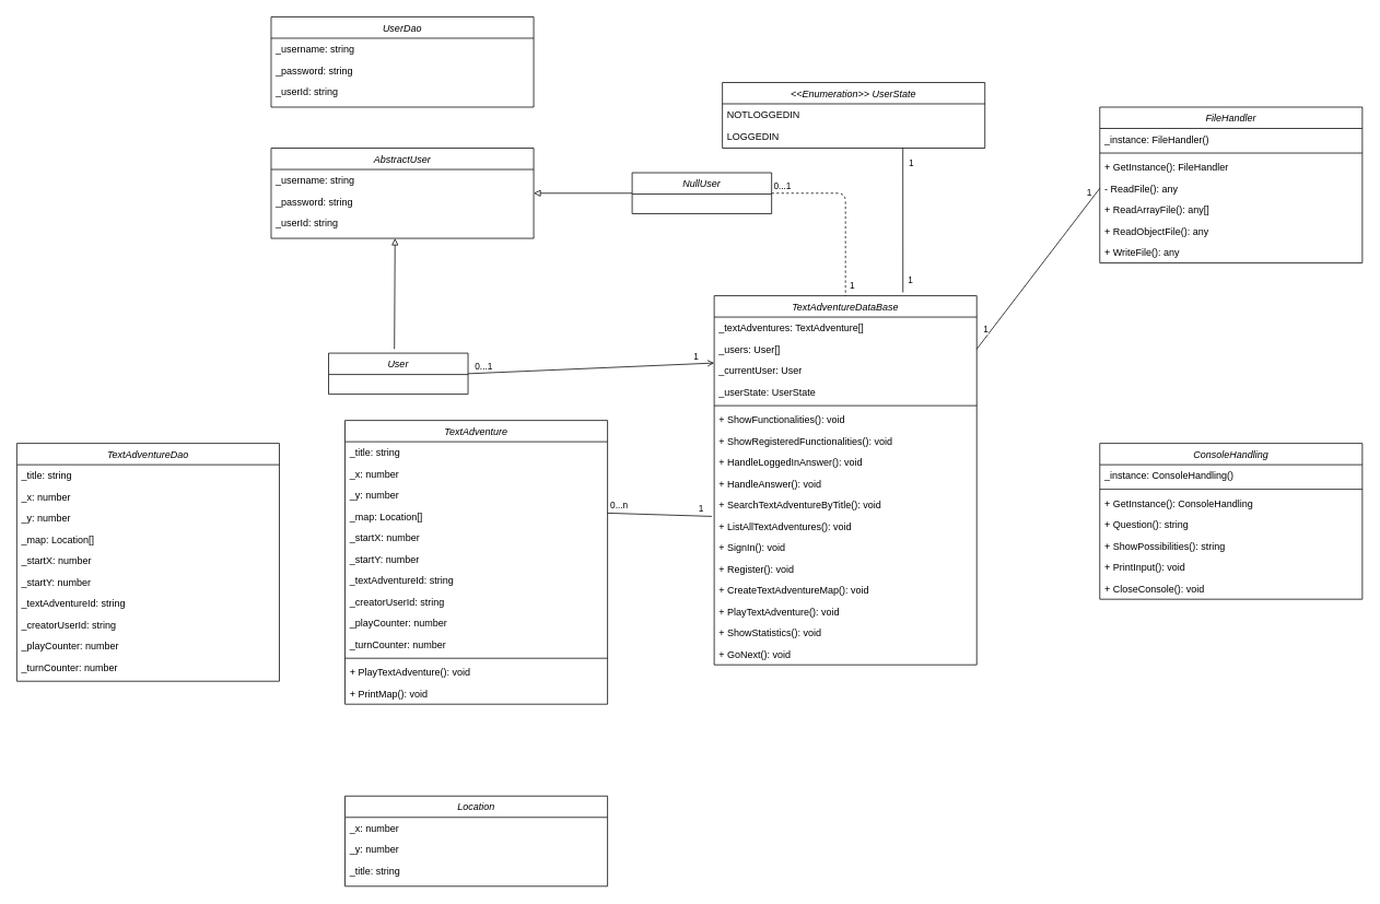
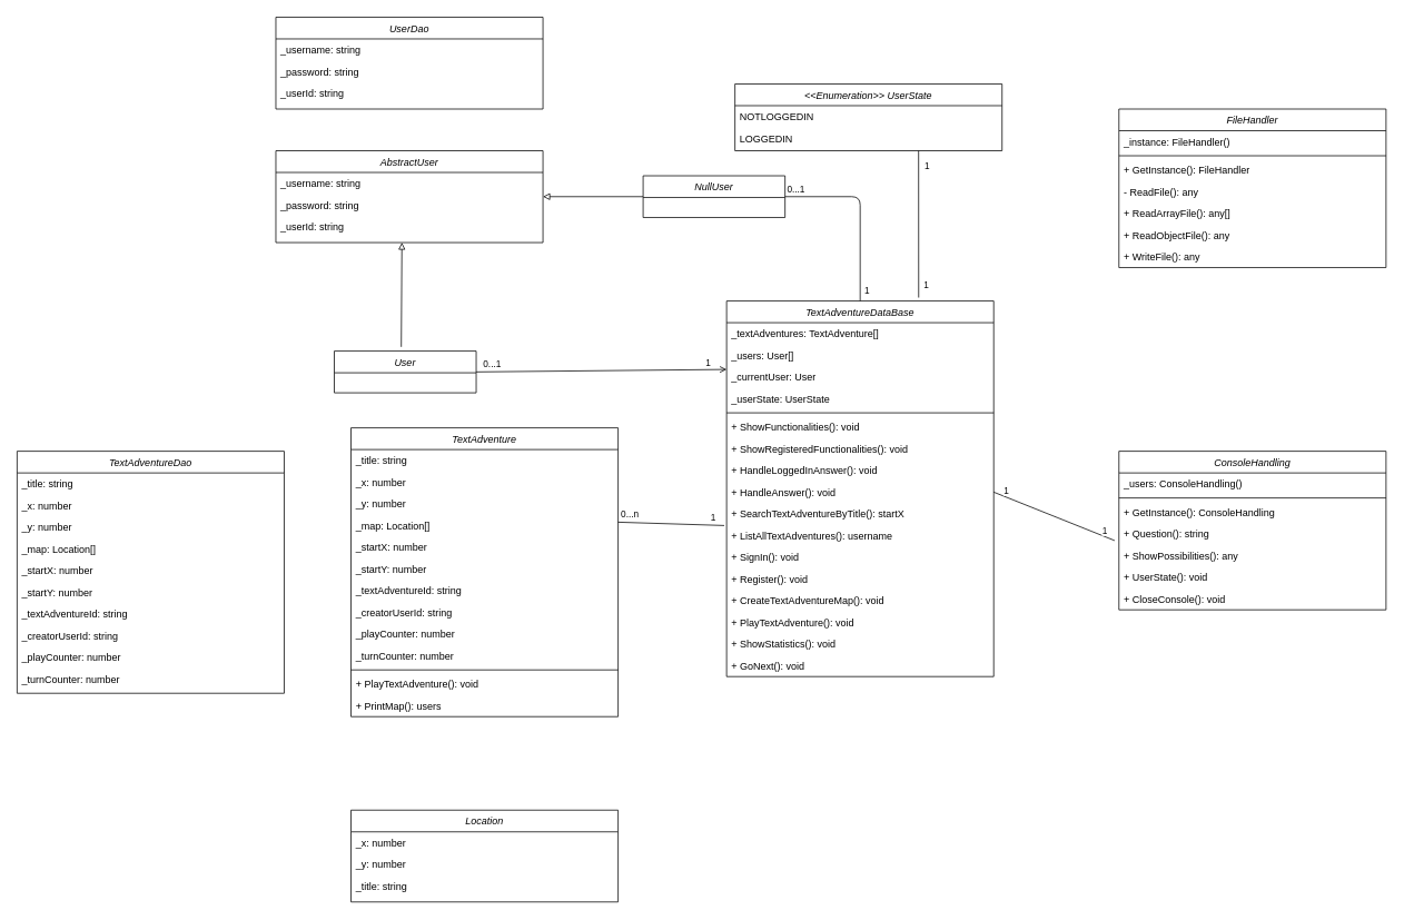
- <mxCell id="76" value="" style="endArrow=none;html=1;entryX=0.5;entryY=0;entryDx=0;entryDy=0;exitX=1;exitY=0.5;exitDx=0;exitDy=0;dashed=1;" edge="1" parent="1" source="70" target="2"><mxGeometry width="50" height="50" relative="1" as="geometry"><mxPoint x="600" y="550" as="sourcePoint" /><mxPoint x="650" y="500" as="targetPoint" /><Array as="points"><mxPoint x="1030" y="235" /></Array></mxGeometry></mxCell>
+ <mxCell id="76" value="" style="endArrow=none;html=1;entryX=0.5;entryY=0;entryDx=0;entryDy=0;exitX=1;exitY=0.5;exitDx=0;exitDy=0;" edge="1" parent="1" source="70" target="2"><mxGeometry width="50" height="50" relative="1" as="geometry"><mxPoint x="600" y="550" as="sourcePoint" /><mxPoint x="650" y="500" as="targetPoint" /><Array as="points"><mxPoint x="1030" y="235" /></Array></mxGeometry></mxCell>
- <mxCell id="85" value="" style="endArrow=none;html=1;entryX=0;entryY=0.5;entryDx=0;entryDy=0;exitX=1;exitY=0.5;exitDx=0;exitDy=0;" edge="1" parent="1" source="4" target="53"><mxGeometry width="50" height="50" relative="1" as="geometry"><mxPoint x="1150" y="510" as="sourcePoint" /><mxPoint x="1200" y="460" as="targetPoint" /></mxGeometry></mxCell>
- <mxCell id="86" value="1" style="edgeLabel;html=1;align=center;verticalAlign=middle;resizable=0;points=[];" vertex="1" connectable="0" parent="85"><mxGeometry x="-0.852" y="1" relative="1" as="geometry"><mxPoint y="-10" as="offset" /></mxGeometry></mxCell>
- <mxCell id="87" value="1" style="edgeLabel;html=1;align=center;verticalAlign=middle;resizable=0;points=[];" vertex="1" connectable="0" parent="85"><mxGeometry x="0.851" y="3" relative="1" as="geometry"><mxPoint y="-9" as="offset" /></mxGeometry></mxCell>
- <mxCell id="69" value="User" style="swimlane;fontStyle=2;align=center;verticalAlign=top;childLayout=stackLayout;horizontal=1;startSize=26;horizontalStack=0;resizeParent=1;resizeLast=0;collapsible=1;marginBottom=0;rounded=0;shadow=0;strokeWidth=1;" vertex="1" parent="1"><mxGeometry x="400" y="430" width="170" height="50" as="geometry"><mxRectangle x="230" y="140" width="160" height="26" as="alternateBounds" /></mxGeometry></mxCell>
+ <mxCell id="69" value="User" style="swimlane;fontStyle=2;align=center;verticalAlign=top;childLayout=stackLayout;horizontal=1;startSize=26;horizontalStack=0;resizeParent=1;resizeLast=0;collapsible=1;marginBottom=0;rounded=0;shadow=0;strokeWidth=1;" vertex="1" parent="1"><mxGeometry x="400" y="420" width="170" height="50" as="geometry"><mxRectangle x="230" y="140" width="160" height="26" as="alternateBounds" /></mxGeometry></mxCell>
- <mxCell id="58" value="_instance: ConsoleHandling()" style="text;align=left;verticalAlign=top;spacingLeft=4;spacingRight=4;overflow=hidden;rotatable=0;points=[[0,0.5],[1,0.5]];portConstraint=eastwest;" vertex="1" parent="57"><mxGeometry y="26" width="320" height="26" as="geometry" /></mxCell>
+ <mxCell id="58" value="_users: ConsoleHandling()" style="text;align=left;verticalAlign=top;spacingLeft=4;spacingRight=4;overflow=hidden;rotatable=0;points=[[0,0.5],[1,0.5]];portConstraint=eastwest;" vertex="1" parent="57"><mxGeometry y="26" width="320" height="26" as="geometry" /></mxCell>
- <mxCell id="12" value="+ SearchTextAdventureByTitle(): void" style="text;align=left;verticalAlign=top;spacingLeft=4;spacingRight=4;overflow=hidden;rotatable=0;points=[[0,0.5],[1,0.5]];portConstraint=eastwest;" vertex="1" parent="2"><mxGeometry y="242" width="320" height="26" as="geometry" /></mxCell>
+ <mxCell id="12" value="+ SearchTextAdventureByTitle(): startX" style="text;align=left;verticalAlign=top;spacingLeft=4;spacingRight=4;overflow=hidden;rotatable=0;points=[[0,0.5],[1,0.5]];portConstraint=eastwest;" vertex="1" parent="2"><mxGeometry y="242" width="320" height="26" as="geometry" /></mxCell>
+ <mxCell id="82" value="" style="endArrow=none;html=1;entryX=-0.016;entryY=0.808;entryDx=0;entryDy=0;entryPerimeter=0;exitX=1;exitY=0.5;exitDx=0;exitDy=0;" edge="1" parent="1" source="11" target="61"><mxGeometry width="50" height="50" relative="1" as="geometry"><mxPoint x="1150" y="450" as="sourcePoint" /><mxPoint x="1200" y="400" as="targetPoint" /></mxGeometry></mxCell>
+ <mxCell id="83" value="1" style="edgeLabel;html=1;align=center;verticalAlign=middle;resizable=0;points=[];" vertex="1" connectable="0" parent="82"><mxGeometry x="-0.823" y="3" relative="1" as="geometry"><mxPoint y="-5" as="offset" /></mxGeometry></mxCell>
+ <mxCell id="84" value="1" style="edgeLabel;html=1;align=center;verticalAlign=middle;resizable=0;points=[];" vertex="1" connectable="0" parent="82"><mxGeometry x="0.836" y="-1" relative="1" as="geometry"><mxPoint y="-9" as="offset" /></mxGeometry></mxCell>
- <mxCell id="13" value="+ ListAllTextAdventures(): void" style="text;align=left;verticalAlign=top;spacingLeft=4;spacingRight=4;overflow=hidden;rotatable=0;points=[[0,0.5],[1,0.5]];portConstraint=eastwest;" vertex="1" parent="2"><mxGeometry y="268" width="320" height="26" as="geometry" /></mxCell>
+ <mxCell id="13" value="+ ListAllTextAdventures(): username" style="text;align=left;verticalAlign=top;spacingLeft=4;spacingRight=4;overflow=hidden;rotatable=0;points=[[0,0.5],[1,0.5]];portConstraint=eastwest;" vertex="1" parent="2"><mxGeometry y="268" width="320" height="26" as="geometry" /></mxCell>
- <mxCell id="62" value="+ ShowPossibilities(): string" style="text;align=left;verticalAlign=top;spacingLeft=4;spacingRight=4;overflow=hidden;rotatable=0;points=[[0,0.5],[1,0.5]];portConstraint=eastwest;" vertex="1" parent="57"><mxGeometry y="112" width="320" height="26" as="geometry" /></mxCell>
+ <mxCell id="62" value="+ ShowPossibilities(): any" style="text;align=left;verticalAlign=top;spacingLeft=4;spacingRight=4;overflow=hidden;rotatable=0;points=[[0,0.5],[1,0.5]];portConstraint=eastwest;" vertex="1" parent="57"><mxGeometry y="112" width="320" height="26" as="geometry" /></mxCell>
- <mxCell id="63" value="+ PrintInput(): void" style="text;align=left;verticalAlign=top;spacingLeft=4;spacingRight=4;overflow=hidden;rotatable=0;points=[[0,0.5],[1,0.5]];portConstraint=eastwest;" vertex="1" parent="57"><mxGeometry y="138" width="320" height="26" as="geometry" /></mxCell>
+ <mxCell id="63" value="+ UserState(): void" style="text;align=left;verticalAlign=top;spacingLeft=4;spacingRight=4;overflow=hidden;rotatable=0;points=[[0,0.5],[1,0.5]];portConstraint=eastwest;" vertex="1" parent="57"><mxGeometry y="138" width="320" height="26" as="geometry" /></mxCell>
- <mxCell id="37" value="+ PrintMap(): void" style="text;align=left;verticalAlign=top;spacingLeft=4;spacingRight=4;overflow=hidden;rotatable=0;points=[[0,0.5],[1,0.5]];portConstraint=eastwest;" vertex="1" parent="24"><mxGeometry y="320" width="320" height="26" as="geometry" /></mxCell>
+ <mxCell id="37" value="+ PrintMap(): users" style="text;align=left;verticalAlign=top;spacingLeft=4;spacingRight=4;overflow=hidden;rotatable=0;points=[[0,0.5],[1,0.5]];portConstraint=eastwest;" vertex="1" parent="24"><mxGeometry y="320" width="320" height="26" as="geometry" /></mxCell>
